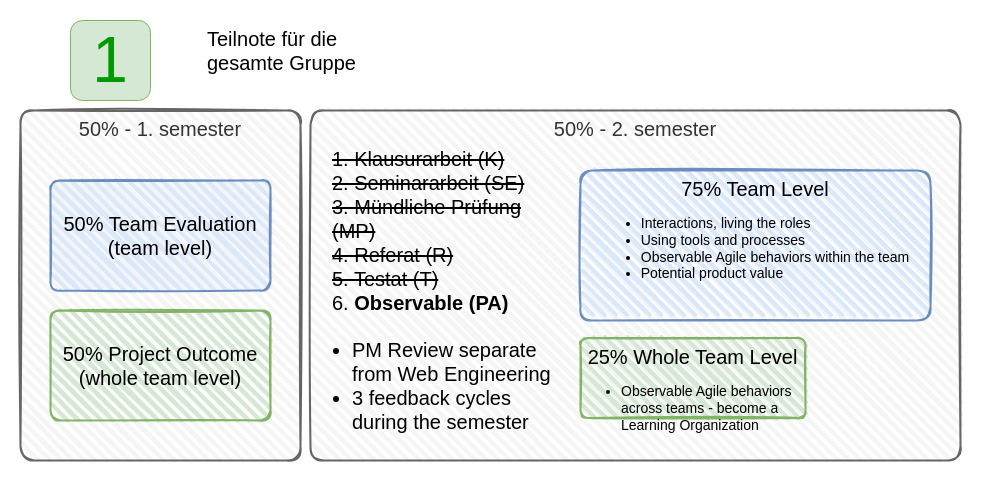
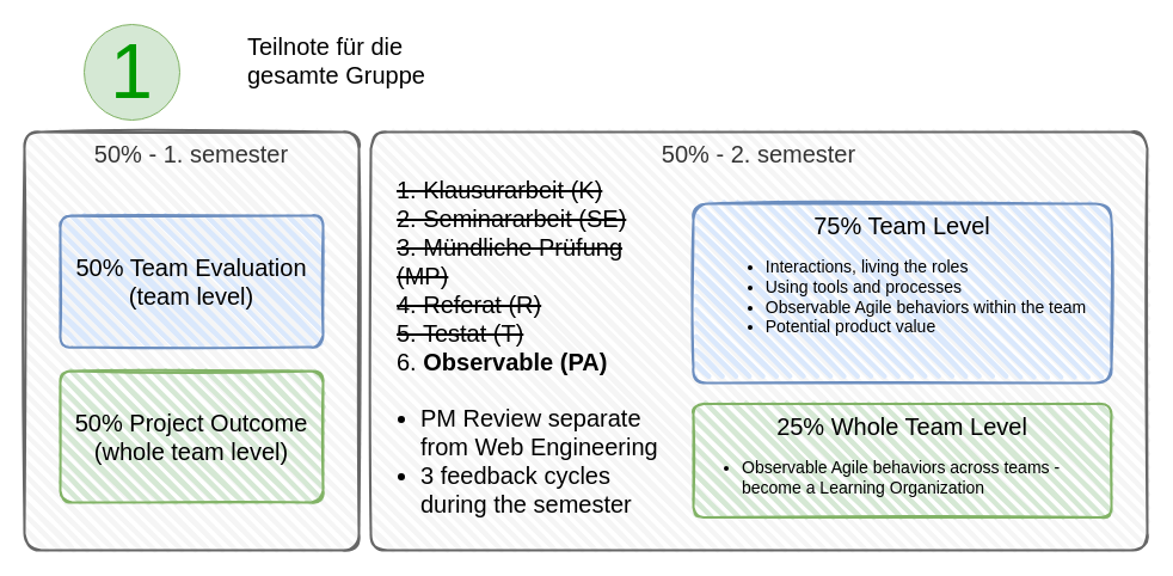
- <mxCell id="7" value="1" style="whiteSpace=wrap;html=1;aspect=fixed;fillColor=#d5e8d4;strokeColor=#82b366;fontSize=64;fontColor=#009900;rounded=1;" vertex="1" parent="1"><mxGeometry x="70" y="20" width="80" height="80" as="geometry" /></mxCell>
+ <mxCell id="7" value="1" style="ellipse;whiteSpace=wrap;html=1;aspect=fixed;fillColor=#d5e8d4;strokeColor=#82b366;fontSize=64;fontColor=#009900;" vertex="1" parent="1"><mxGeometry x="70" y="20" width="80" height="80" as="geometry" /></mxCell>
- <mxCell id="10" value="25% Whole Team Level&lt;span style=&quot;font-size: 14px&quot;&gt;&lt;br&gt;&lt;div style=&quot;text-align: left&quot;&gt;&lt;ul&gt;&lt;li&gt;&lt;span&gt;Observable Agile behaviors across teams - become a Learning Organization&lt;/span&gt;&lt;/li&gt;&lt;/ul&gt;&lt;/div&gt;&lt;/span&gt;" style="rounded=1;whiteSpace=wrap;html=1;strokeWidth=2;fillWeight=4;hachureGap=8;hachureAngle=45;fillColor=#d5e8d4;sketch=1;fontSize=20;strokeColor=#82b366;arcSize=9;verticalAlign=top;" vertex="1" parent="1"><mxGeometry x="580" y="337.5" width="225" height="80" as="geometry" /></mxCell>
+ <mxCell id="10" value="25% Whole Team Level&lt;span style=&quot;font-size: 14px&quot;&gt;&lt;br&gt;&lt;div style=&quot;text-align: left&quot;&gt;&lt;ul&gt;&lt;li&gt;&lt;span&gt;Observable Agile behaviors across teams - become a Learning Organization&lt;/span&gt;&lt;/li&gt;&lt;/ul&gt;&lt;/div&gt;&lt;/span&gt;" style="rounded=1;whiteSpace=wrap;html=1;strokeWidth=2;fillWeight=4;hachureGap=8;hachureAngle=45;fillColor=#d5e8d4;sketch=1;fontSize=20;strokeColor=#82b366;arcSize=9;verticalAlign=top;" vertex="1" parent="1"><mxGeometry x="580" y="337.5" width="350" height="95" as="geometry" /></mxCell>
